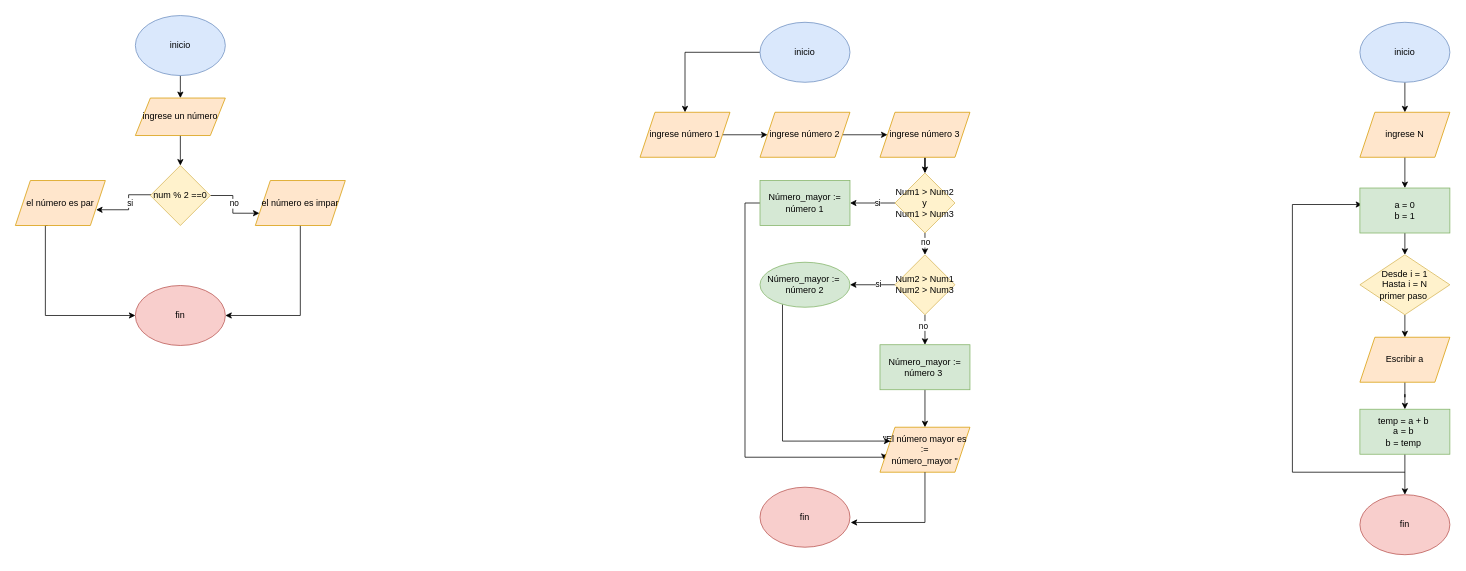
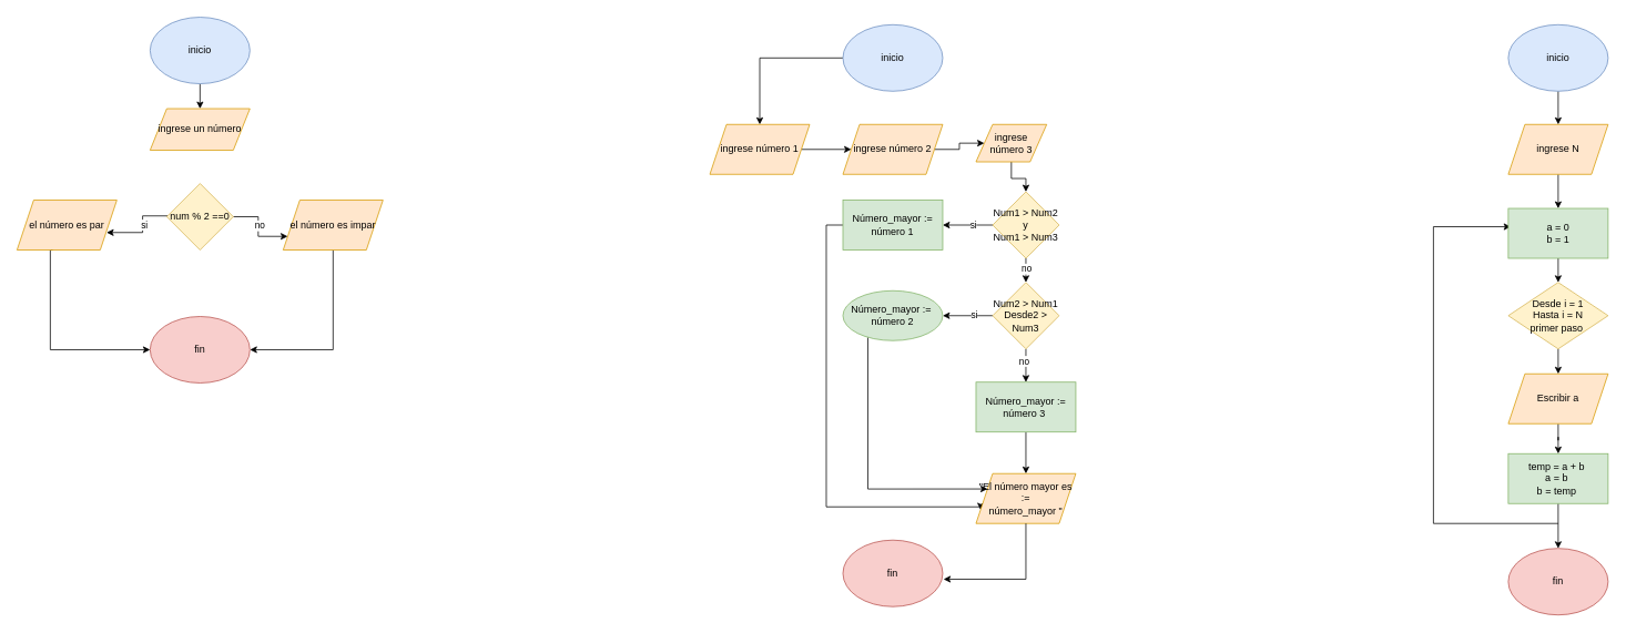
- <mxCell id="23" value="ingrese número 3" style="shape=parallelogram;perimeter=parallelogramPerimeter;whiteSpace=wrap;html=1;fixedSize=1;fillColor=#ffe6cc;strokeColor=#d79b00;" vertex="1" parent="1"><mxGeometry x="1173" y="149" width="120" height="60" as="geometry" /></mxCell>
+ <mxCell id="23" value="ingrese número 3" style="shape=parallelogram;perimeter=parallelogramPerimeter;whiteSpace=wrap;html=1;fixedSize=1;fillColor=#ffe6cc;strokeColor=#d79b00;" vertex="1" parent="1"><mxGeometry x="1173" y="149" width="85" height="45" as="geometry" /></mxCell>
- <mxCell id="5" style="edgeStyle=orthogonalEdgeStyle;rounded=0;orthogonalLoop=1;jettySize=auto;html=1;entryX=0.5;entryY=0;entryDx=0;entryDy=0;" edge="1" parent="1" source="6" target="11"><mxGeometry relative="1" as="geometry" /></mxCell>
- <mxCell id="35" value="Num2 &amp;gt; Num1&lt;div&gt;Num2 &amp;gt; Num3&lt;/div&gt;" style="rhombus;whiteSpace=wrap;html=1;fillColor=#fff2cc;strokeColor=#d6b656;" vertex="1" parent="1"><mxGeometry x="1193" y="339" width="80" height="80" as="geometry" /></mxCell>
+ <mxCell id="35" value="Num2 &amp;gt; Num1&lt;div&gt;Desde2 &amp;gt; Num3&lt;/div&gt;" style="rhombus;whiteSpace=wrap;html=1;fillColor=#fff2cc;strokeColor=#d6b656;" vertex="1" parent="1"><mxGeometry x="1193" y="339" width="80" height="80" as="geometry" /></mxCell>
